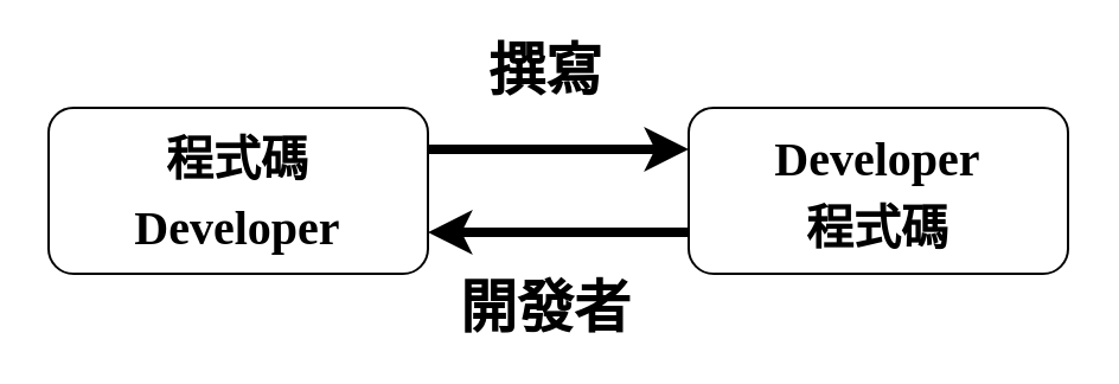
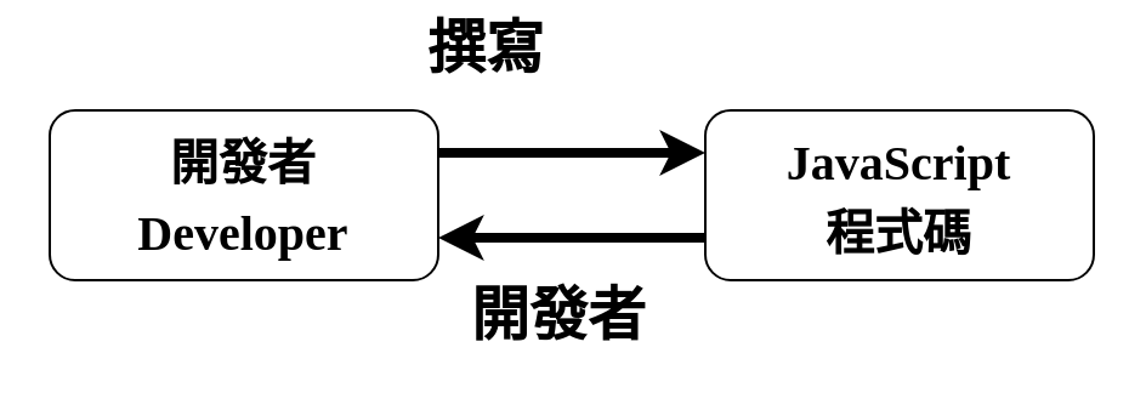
- <mxCell id="7" value="撰寫" style="text;html=1;strokeColor=none;fillColor=none;align=center;verticalAlign=middle;whiteSpace=wrap;rounded=0;fontFamily=微軟正黑體;fontSize=24;fontStyle=1" parent="1" vertex="1"><mxGeometry x="150" y="20" width="160" height="20" as="geometry" /></mxCell>
+ <mxCell id="7" value="撰寫" style="text;html=1;strokeColor=none;fillColor=none;align=center;verticalAlign=middle;whiteSpace=wrap;rounded=0;fontFamily=微軟正黑體;fontSize=24;fontStyle=1" parent="1" vertex="1"><mxGeometry x="120" y="10" width="160" height="20" as="geometry" /></mxCell>
- <mxCell id="5" value="&lt;font style=&quot;font-size: 20px&quot;&gt;程式碼&lt;br&gt;Developer&lt;/font&gt;" style="rounded=1;whiteSpace=wrap;html=1;fontFamily=微軟正黑體;fontSize=24;fontStyle=1" parent="1" vertex="1"><mxGeometry x="20" y="45" width="160" height="70" as="geometry" /></mxCell>
+ <mxCell id="5" value="&lt;font style=&quot;font-size: 20px&quot;&gt;開發者&lt;br&gt;Developer&lt;/font&gt;" style="rounded=1;whiteSpace=wrap;html=1;fontFamily=微軟正黑體;fontSize=24;fontStyle=1" parent="1" vertex="1"><mxGeometry x="20" y="45" width="160" height="70" as="geometry" /></mxCell>
- <mxCell id="3" value="&lt;span style=&quot;font-size: 20px&quot;&gt;Developer&lt;br&gt;程式碼&lt;br&gt;&lt;/span&gt;" style="rounded=1;whiteSpace=wrap;html=1;fontFamily=微軟正黑體;fontSize=24;fontStyle=1" parent="1" vertex="1"><mxGeometry x="290" y="45" width="160" height="70" as="geometry" /></mxCell>
+ <mxCell id="3" value="&lt;span style=&quot;font-size: 20px&quot;&gt;JavaScript&lt;br&gt;程式碼&lt;br&gt;&lt;/span&gt;" style="rounded=1;whiteSpace=wrap;html=1;fontFamily=微軟正黑體;fontSize=24;fontStyle=1" parent="1" vertex="1"><mxGeometry x="290" y="45" width="160" height="70" as="geometry" /></mxCell>
